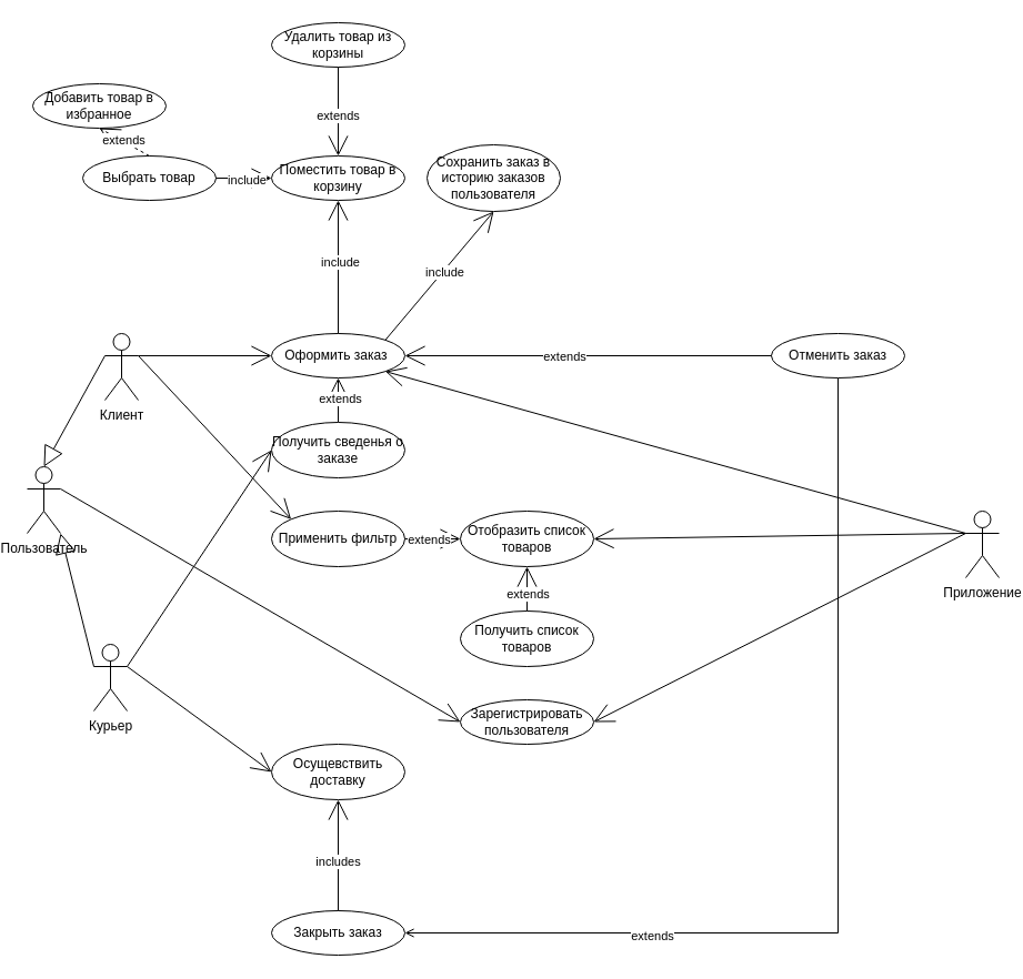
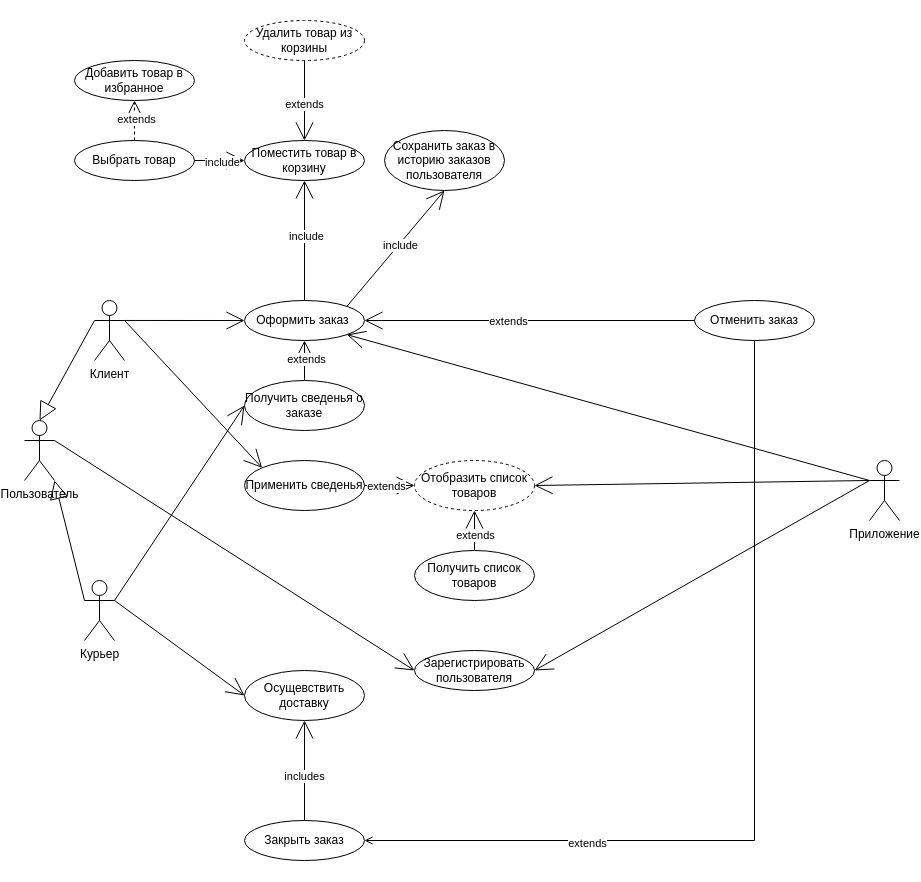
- <mxCell id="14" value="Удалить товар из корзины" style="ellipse;whiteSpace=wrap;html=1;" vertex="1" parent="1"><mxGeometry x="240" y="20" width="120" height="40" as="geometry" /></mxCell>
+ <mxCell id="14" value="Удалить товар из корзины" style="ellipse;whiteSpace=wrap;html=1;dashed=1;" vertex="1" parent="1"><mxGeometry x="240" y="20" width="120" height="40" as="geometry" /></mxCell>
- <mxCell id="21" value="Добавить товар в избранное" style="ellipse;whiteSpace=wrap;html=1;" vertex="1" parent="1"><mxGeometry x="25" y="75" width="120" height="40" as="geometry" /></mxCell>
+ <mxCell id="21" value="Добавить товар в избранное" style="ellipse;whiteSpace=wrap;html=1;" vertex="1" parent="1"><mxGeometry x="70" y="60" width="120" height="40" as="geometry" /></mxCell>
- <mxCell id="17" value="Применить фильтр" style="ellipse;whiteSpace=wrap;html=1;" vertex="1" parent="1"><mxGeometry x="240" y="460" width="120" height="50" as="geometry" /></mxCell>
+ <mxCell id="17" value="Применить сведенья" style="ellipse;whiteSpace=wrap;html=1;" vertex="1" parent="1"><mxGeometry x="240" y="460" width="120" height="50" as="geometry" /></mxCell>
- <mxCell id="24" value="Отобразить список товаров" style="ellipse;whiteSpace=wrap;html=1;" vertex="1" parent="1"><mxGeometry x="410" y="460" width="120" height="50" as="geometry" /></mxCell>
+ <mxCell id="24" value="Отобразить список товаров" style="ellipse;whiteSpace=wrap;html=1;dashed=1;" vertex="1" parent="1"><mxGeometry x="410" y="460" width="120" height="50" as="geometry" /></mxCell>
- <mxCell id="36" value="Зарегистрировать пользователя" style="ellipse;whiteSpace=wrap;html=1;" vertex="1" parent="1"><mxGeometry x="410" y="630" width="120" height="40" as="geometry" /></mxCell>
+ <mxCell id="36" value="Зарегистрировать пользователя" style="ellipse;whiteSpace=wrap;html=1;" vertex="1" parent="1"><mxGeometry x="410" y="650" width="120" height="40" as="geometry" /></mxCell>
